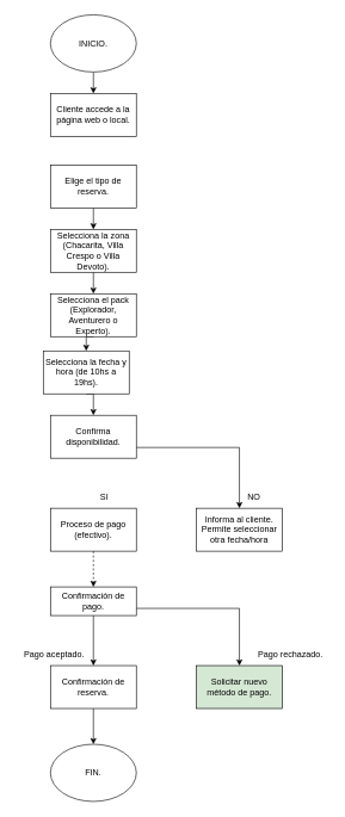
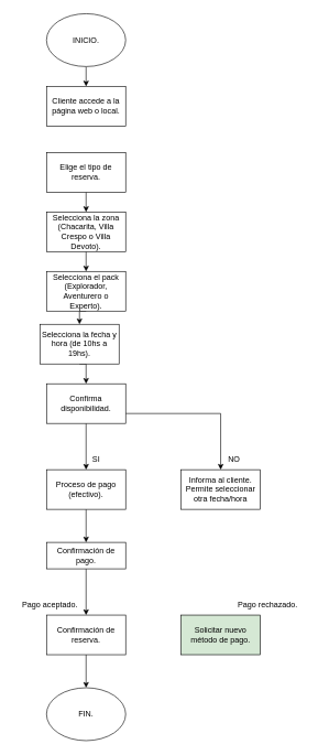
+ <mxCell id="15" style="edgeStyle=orthogonalEdgeStyle;rounded=0;orthogonalLoop=1;jettySize=auto;html=1;exitX=0.5;exitY=1;exitDx=0;exitDy=0;entryX=0.5;entryY=0;entryDx=0;entryDy=0;" edge="1" parent="1" source="17" target="20"><mxGeometry relative="1" as="geometry" /></mxCell>
- <mxCell id="19" style="edgeStyle=orthogonalEdgeStyle;rounded=0;orthogonalLoop=1;jettySize=auto;html=1;exitX=0.5;exitY=1;exitDx=0;exitDy=0;entryX=0.5;entryY=0;entryDx=0;entryDy=0;dashed=1;" edge="1" parent="1" source="20" target="10"><mxGeometry relative="1" as="geometry" /></mxCell>
+ <mxCell id="19" style="edgeStyle=orthogonalEdgeStyle;rounded=0;orthogonalLoop=1;jettySize=auto;html=1;exitX=0.5;exitY=1;exitDx=0;exitDy=0;entryX=0.5;entryY=0;entryDx=0;entryDy=0;" edge="1" parent="1" source="20" target="10"><mxGeometry relative="1" as="geometry" /></mxCell>
- <mxCell id="9" style="edgeStyle=orthogonalEdgeStyle;rounded=0;orthogonalLoop=1;jettySize=auto;html=1;exitX=1;exitY=0.75;exitDx=0;exitDy=0;entryX=0.5;entryY=0;entryDx=0;entryDy=0;" edge="1" parent="1" source="10" target="18"><mxGeometry relative="1" as="geometry" /></mxCell>
